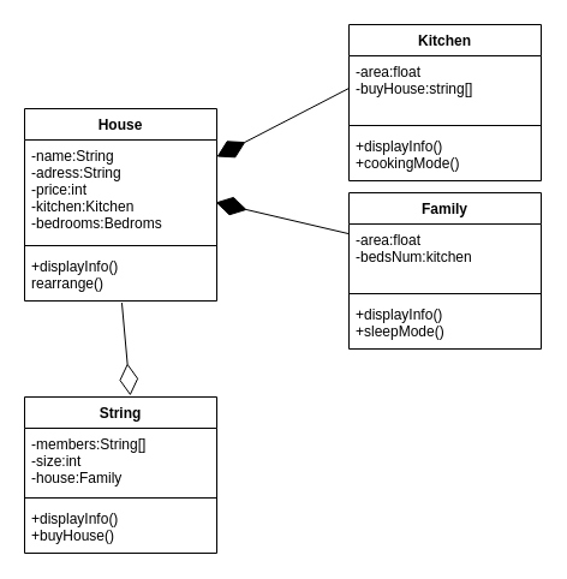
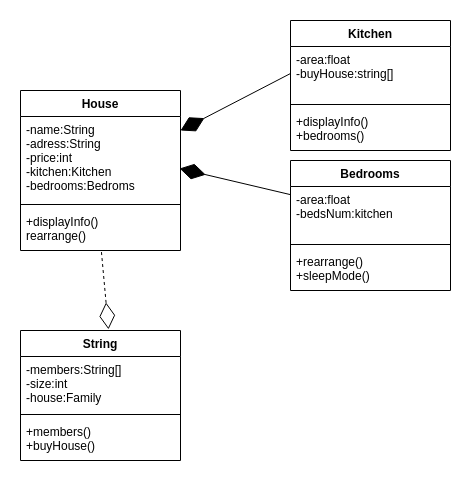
- <mxCell id="9" value="+displayInfo()&#10;+cookingMode()" style="text;strokeColor=none;fillColor=none;align=left;verticalAlign=top;spacingLeft=4;spacingRight=4;overflow=hidden;rotatable=0;points=[[0,0.5],[1,0.5]];portConstraint=eastwest;" vertex="1" parent="6"><mxGeometry y="88" width="160" height="42" as="geometry" /></mxCell>
+ <mxCell id="9" value="+displayInfo()&#10;+bedrooms()" style="text;strokeColor=none;fillColor=none;align=left;verticalAlign=top;spacingLeft=4;spacingRight=4;overflow=hidden;rotatable=0;points=[[0,0.5],[1,0.5]];portConstraint=eastwest;" vertex="1" parent="6"><mxGeometry y="88" width="160" height="42" as="geometry" /></mxCell>
- <mxCell id="10" value="Family" style="swimlane;fontStyle=1;align=center;verticalAlign=top;childLayout=stackLayout;horizontal=1;startSize=26;horizontalStack=0;resizeParent=1;resizeParentMax=0;resizeLast=0;collapsible=1;marginBottom=0;" vertex="1" parent="1"><mxGeometry x="290" y="160" width="160" height="130" as="geometry" /></mxCell>
+ <mxCell id="10" value="Bedrooms" style="swimlane;fontStyle=1;align=center;verticalAlign=top;childLayout=stackLayout;horizontal=1;startSize=26;horizontalStack=0;resizeParent=1;resizeParentMax=0;resizeLast=0;collapsible=1;marginBottom=0;" vertex="1" parent="1"><mxGeometry x="290" y="160" width="160" height="130" as="geometry" /></mxCell>
- <mxCell id="13" value="+displayInfo()&#10;+sleepMode()" style="text;strokeColor=none;fillColor=none;align=left;verticalAlign=top;spacingLeft=4;spacingRight=4;overflow=hidden;rotatable=0;points=[[0,0.5],[1,0.5]];portConstraint=eastwest;" vertex="1" parent="10"><mxGeometry y="88" width="160" height="42" as="geometry" /></mxCell>
+ <mxCell id="13" value="+rearrange()&#10;+sleepMode()" style="text;strokeColor=none;fillColor=none;align=left;verticalAlign=top;spacingLeft=4;spacingRight=4;overflow=hidden;rotatable=0;points=[[0,0.5],[1,0.5]];portConstraint=eastwest;" vertex="1" parent="10"><mxGeometry y="88" width="160" height="42" as="geometry" /></mxCell>
- <mxCell id="20" value="" style="endArrow=diamondThin;endFill=0;endSize=24;html=1;rounded=0;entryX=0.55;entryY=-0.009;entryDx=0;entryDy=0;entryPerimeter=0;exitX=0.506;exitY=1.038;exitDx=0;exitDy=0;exitPerimeter=0;" edge="1" parent="1" source="5" target="14"><mxGeometry width="160" relative="1" as="geometry"><mxPoint x="20" y="290" as="sourcePoint" /><mxPoint x="180" y="290" as="targetPoint" /></mxGeometry></mxCell>
+ <mxCell id="20" value="" style="endArrow=diamondThin;endFill=0;endSize=24;html=1;rounded=0;entryX=0.55;entryY=-0.009;entryDx=0;entryDy=0;entryPerimeter=0;exitX=0.506;exitY=1.038;exitDx=0;exitDy=0;exitPerimeter=0;dashed=1;" edge="1" parent="1" source="5" target="14"><mxGeometry width="160" relative="1" as="geometry"><mxPoint x="20" y="290" as="sourcePoint" /><mxPoint x="180" y="290" as="targetPoint" /></mxGeometry></mxCell>
- <mxCell id="17" value="+displayInfo()&#10;+buyHouse()" style="text;strokeColor=none;fillColor=none;align=left;verticalAlign=top;spacingLeft=4;spacingRight=4;overflow=hidden;rotatable=0;points=[[0,0.5],[1,0.5]];portConstraint=eastwest;" vertex="1" parent="14"><mxGeometry y="88" width="160" height="42" as="geometry" /></mxCell>
+ <mxCell id="17" value="+members()&#10;+buyHouse()" style="text;strokeColor=none;fillColor=none;align=left;verticalAlign=top;spacingLeft=4;spacingRight=4;overflow=hidden;rotatable=0;points=[[0,0.5],[1,0.5]];portConstraint=eastwest;" vertex="1" parent="14"><mxGeometry y="88" width="160" height="42" as="geometry" /></mxCell>
